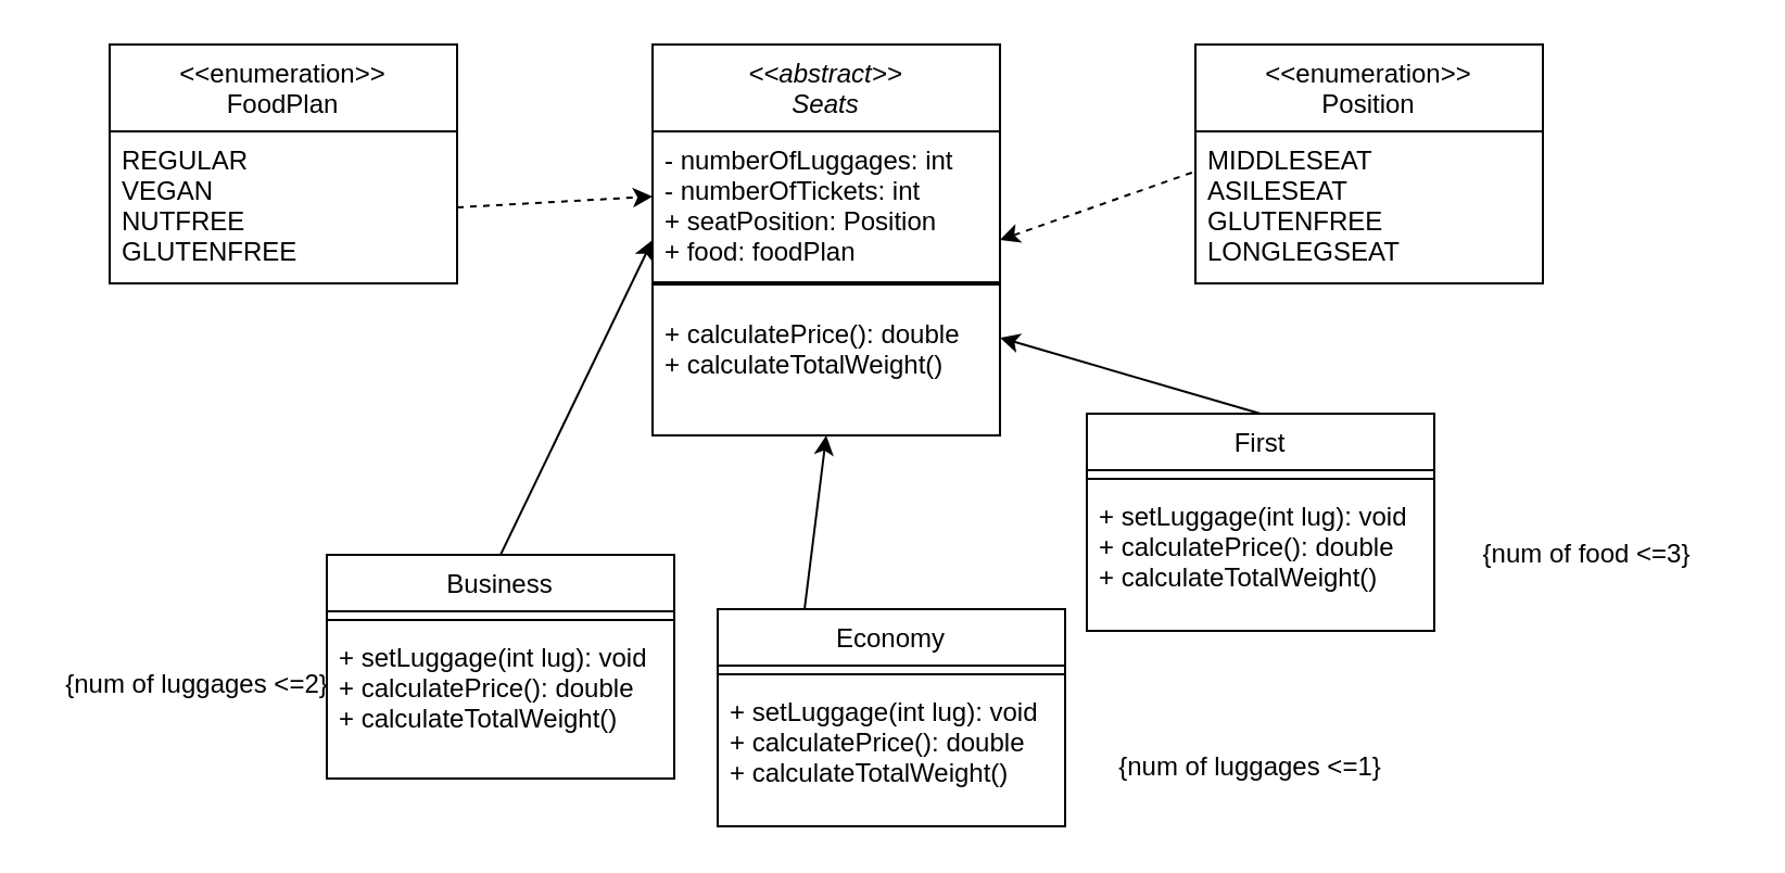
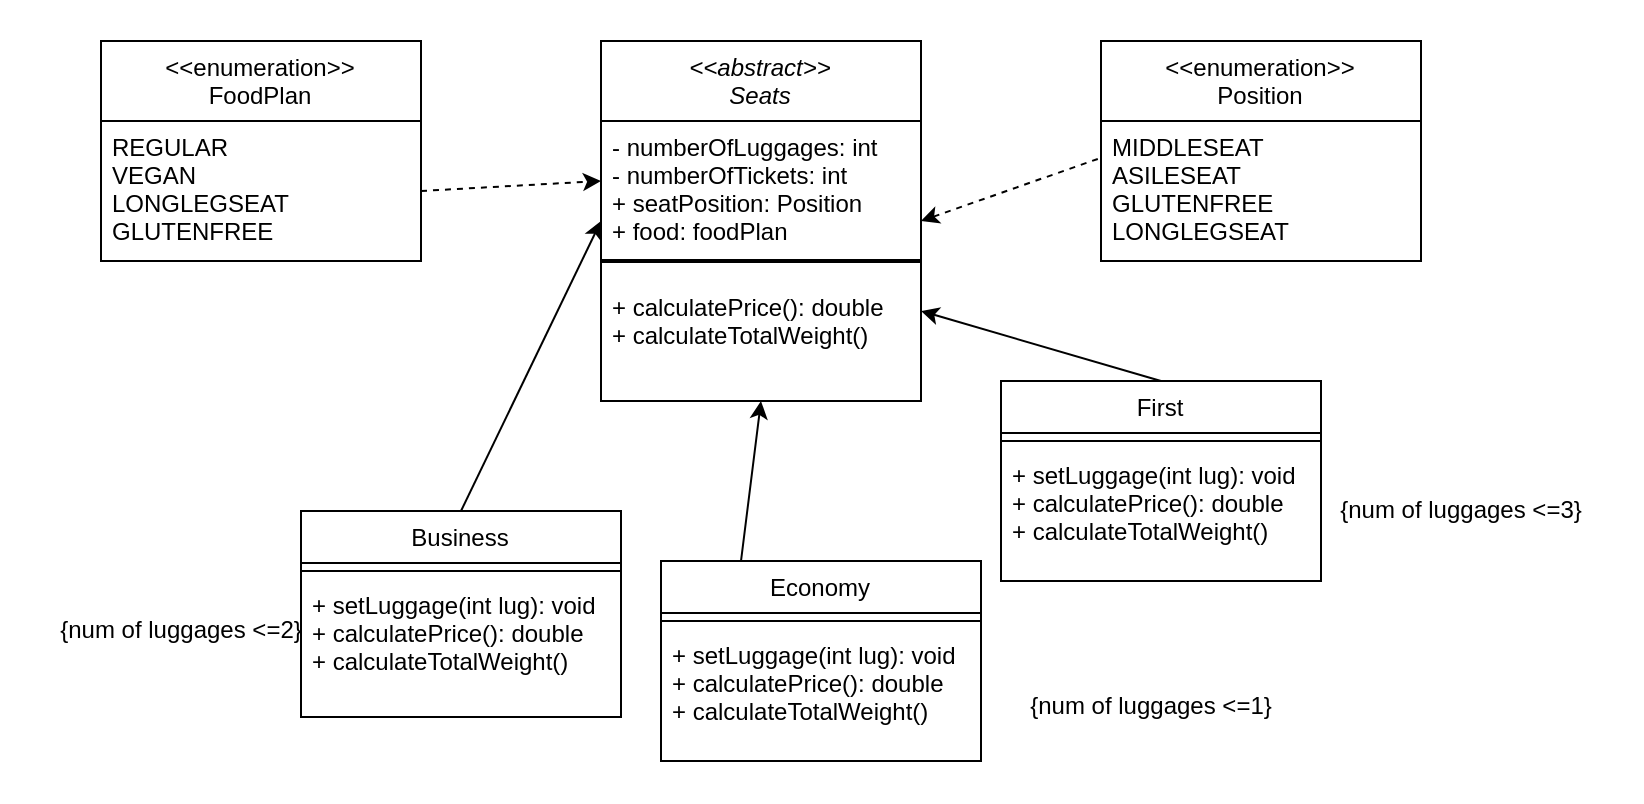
- <mxCell id="25" value="REGULAR&#10;VEGAN&#10;NUTFREE&#10;GLUTENFREE" style="text;align=left;verticalAlign=top;spacingLeft=4;spacingRight=4;overflow=hidden;rotatable=0;points=[[0,0.5],[1,0.5]];portConstraint=eastwest;" vertex="1" parent="24"><mxGeometry y="40" width="160" height="70" as="geometry" /></mxCell>
+ <mxCell id="25" value="REGULAR&#10;VEGAN&#10;LONGLEGSEAT&#10;GLUTENFREE" style="text;align=left;verticalAlign=top;spacingLeft=4;spacingRight=4;overflow=hidden;rotatable=0;points=[[0,0.5],[1,0.5]];portConstraint=eastwest;" vertex="1" parent="24"><mxGeometry y="40" width="160" height="70" as="geometry" /></mxCell>
- <mxCell id="23" value="{num of food &amp;lt;=3}" style="text;html=1;align=center;verticalAlign=middle;resizable=0;points=[];autosize=1;strokeColor=none;fillColor=none;" vertex="1" parent="1"><mxGeometry x="660" y="240" width="140" height="30" as="geometry" /></mxCell>
+ <mxCell id="23" value="{num of luggages &amp;lt;=3}" style="text;html=1;align=center;verticalAlign=middle;resizable=0;points=[];autosize=1;strokeColor=none;fillColor=none;" vertex="1" parent="1"><mxGeometry x="660" y="240" width="140" height="30" as="geometry" /></mxCell>
